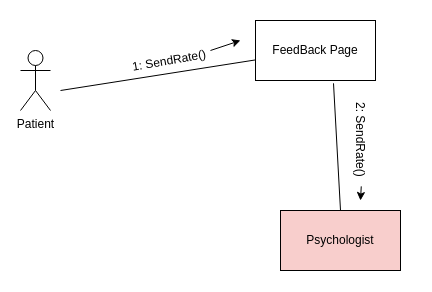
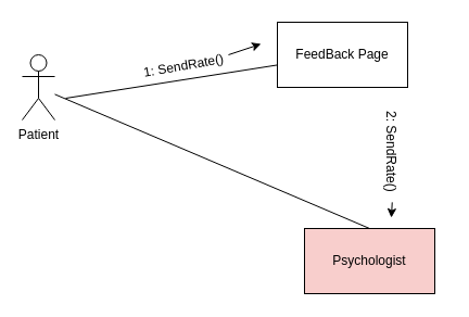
- <mxCell id="8" value="" style="endArrow=none;html=1;entryX=0.65;entryY=1.047;entryDx=0;entryDy=0;entryPerimeter=0;exitX=0.5;exitY=0;exitDx=0;exitDy=0;" edge="1" parent="1" source="4" target="3"><mxGeometry width="50" height="50" relative="1" as="geometry"><mxPoint x="20" y="340" as="sourcePoint" /><mxPoint x="70" y="290" as="targetPoint" /></mxGeometry></mxCell>
+ <mxCell id="8" value="" style="endArrow=none;html=1;exitX=0.5;exitY=0;exitDx=0;exitDy=0;" edge="1" parent="1" source="4" target="2"><mxGeometry width="50" height="50" relative="1" as="geometry"><mxPoint x="20" y="340" as="sourcePoint" /><mxPoint x="70" y="290" as="targetPoint" /></mxGeometry></mxCell>
